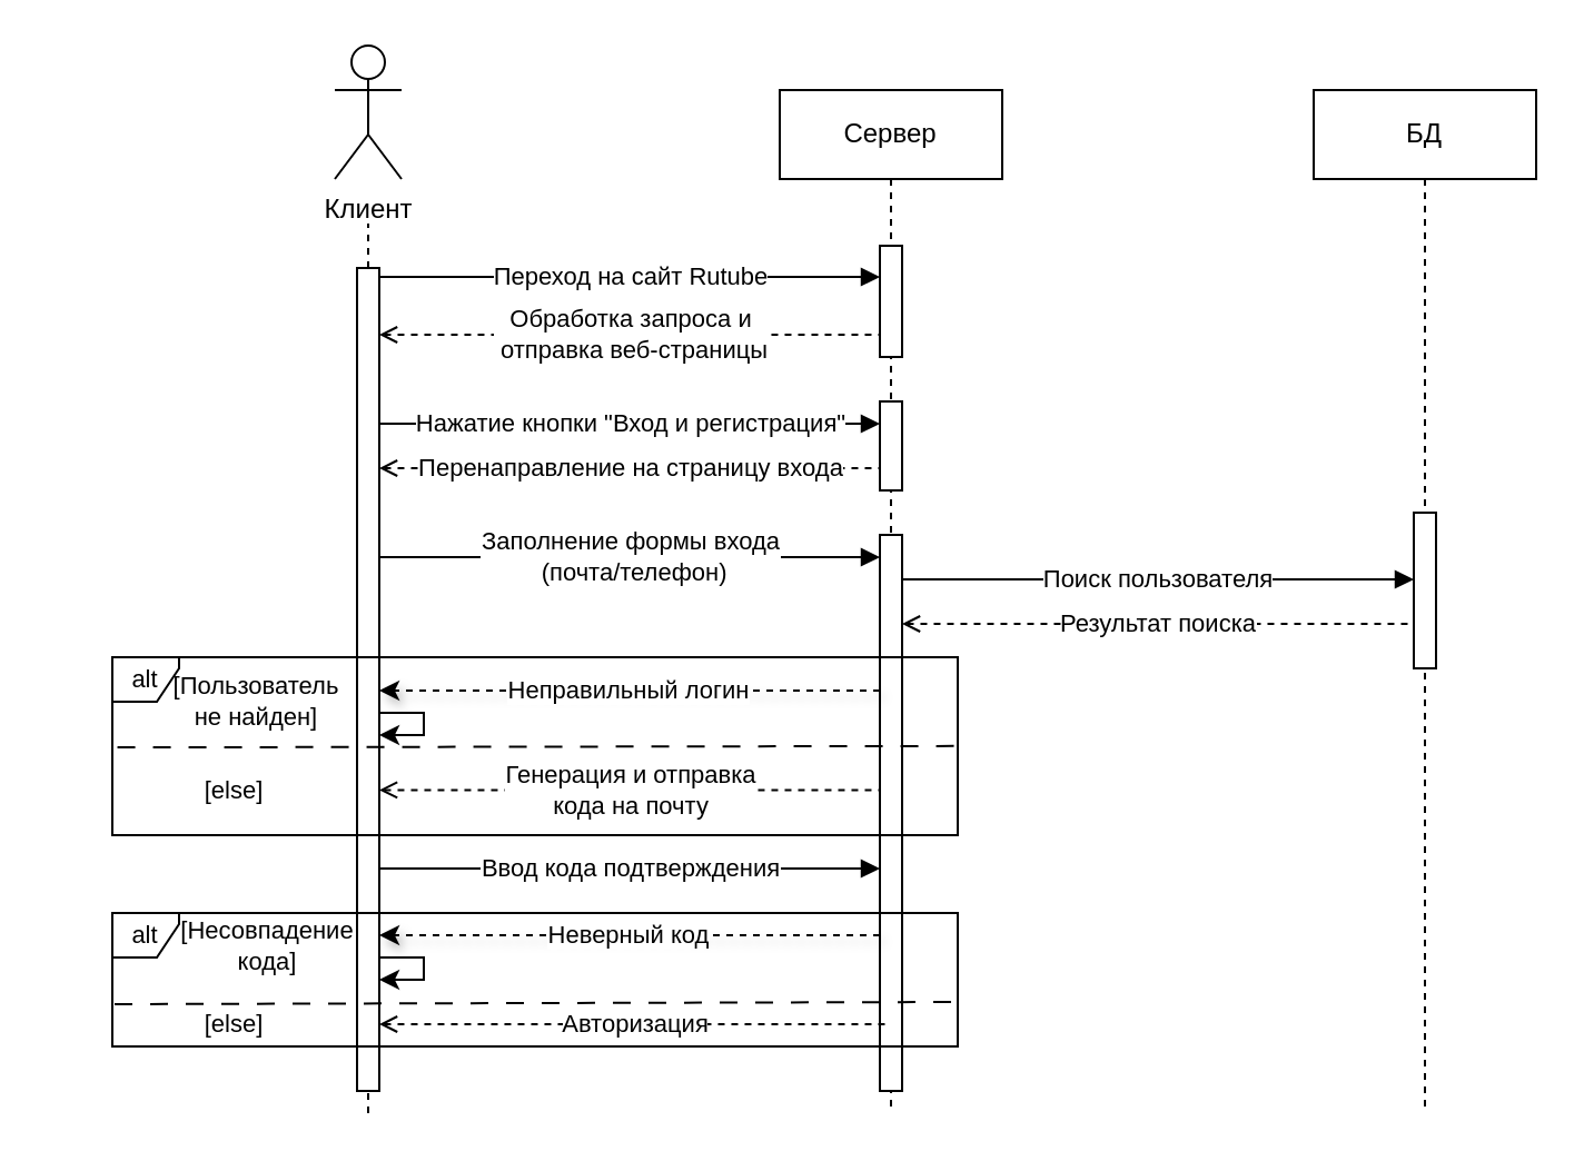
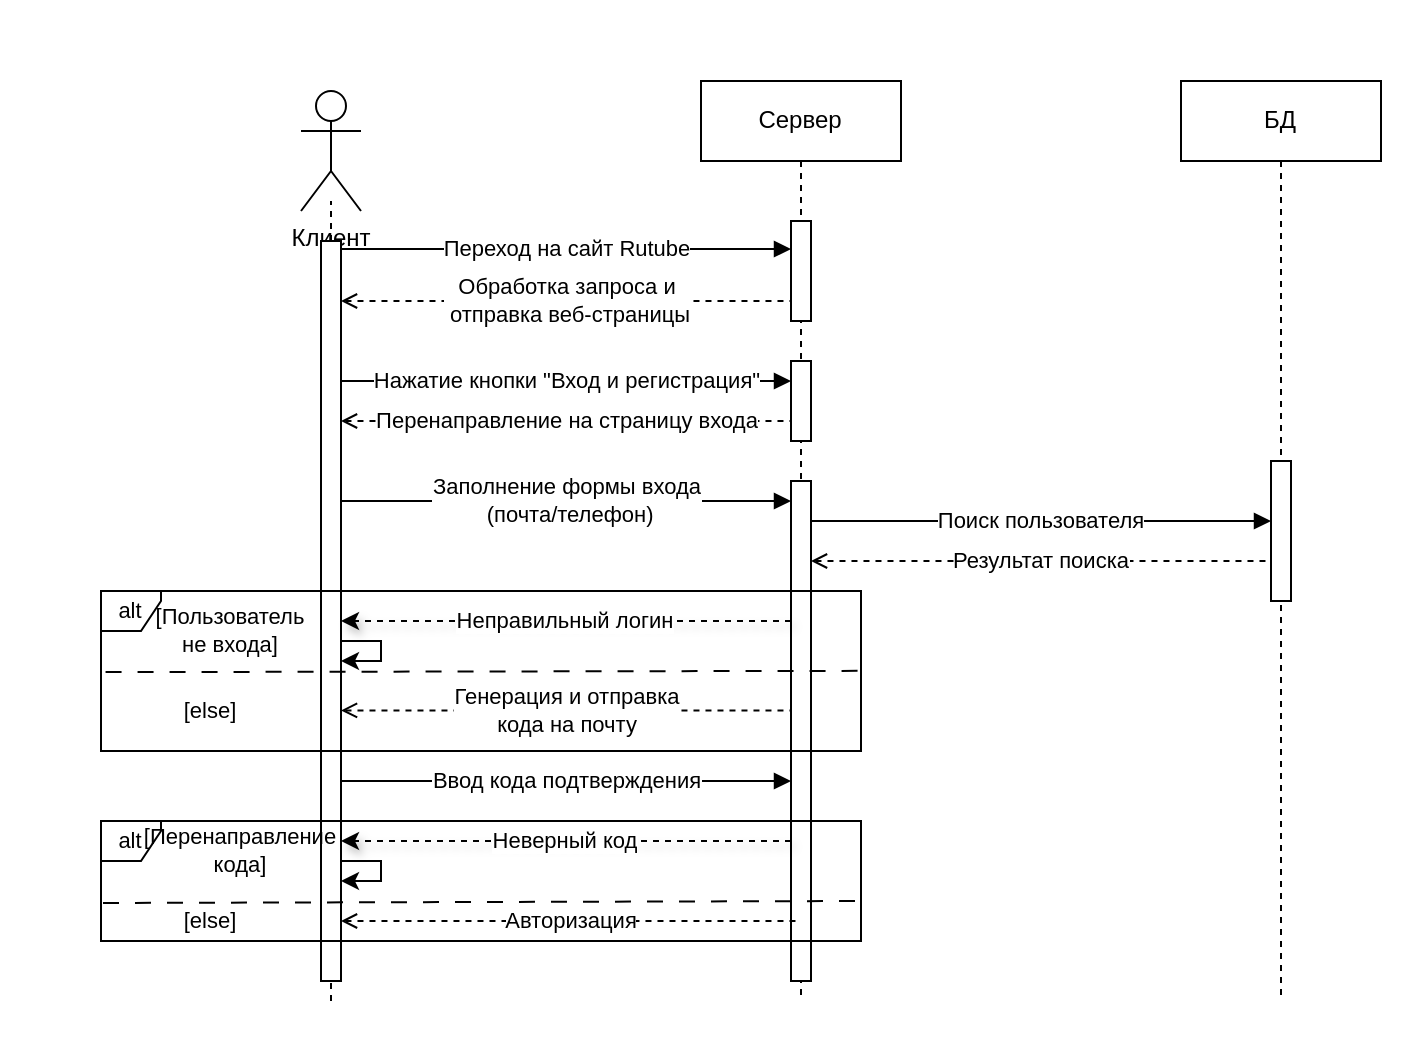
- <mxCell id="8" value="Клиент" style="shape=umlActor;verticalLabelPosition=bottom;verticalAlign=top;html=1;outlineConnect=0;" vertex="1" parent="1"><mxGeometry x="150" y="20" width="30" height="60" as="geometry" /></mxCell>
+ <mxCell id="8" value="Клиент" style="shape=umlActor;verticalLabelPosition=bottom;verticalAlign=top;html=1;outlineConnect=0;" vertex="1" parent="1"><mxGeometry x="150" y="45" width="30" height="60" as="geometry" /></mxCell>
- <mxCell id="27" value="[Пользователь &lt;br&gt;не найден]" style="text;html=1;strokeColor=none;fillColor=none;align=center;verticalAlign=middle;whiteSpace=wrap;rounded=0;fontSize=11;" vertex="1" parent="1"><mxGeometry x="30" y="300" width="170" height="30" as="geometry" /></mxCell>
+ <mxCell id="27" value="[Пользователь &lt;br&gt;не входа]" style="text;html=1;strokeColor=none;fillColor=none;align=center;verticalAlign=middle;whiteSpace=wrap;rounded=0;fontSize=11;" vertex="1" parent="1"><mxGeometry x="30" y="300" width="170" height="30" as="geometry" /></mxCell>
- <mxCell id="32" value="[Несовпадение &lt;br&gt;кода]" style="text;html=1;strokeColor=none;fillColor=none;align=center;verticalAlign=middle;whiteSpace=wrap;rounded=0;fontSize=11;" vertex="1" parent="1"><mxGeometry x="35" y="410" width="170" height="30" as="geometry" /></mxCell>
+ <mxCell id="32" value="[Перенаправление &lt;br&gt;кода]" style="text;html=1;strokeColor=none;fillColor=none;align=center;verticalAlign=middle;whiteSpace=wrap;rounded=0;fontSize=11;" vertex="1" parent="1"><mxGeometry x="35" y="410" width="170" height="30" as="geometry" /></mxCell>
